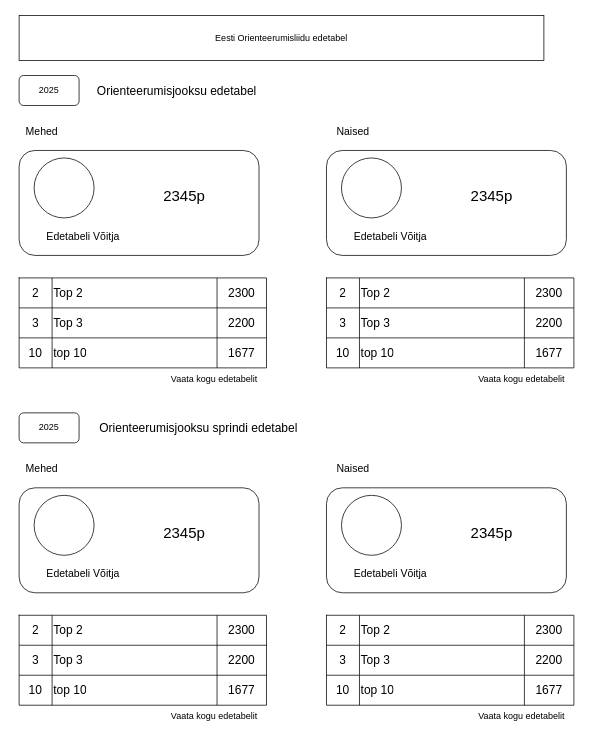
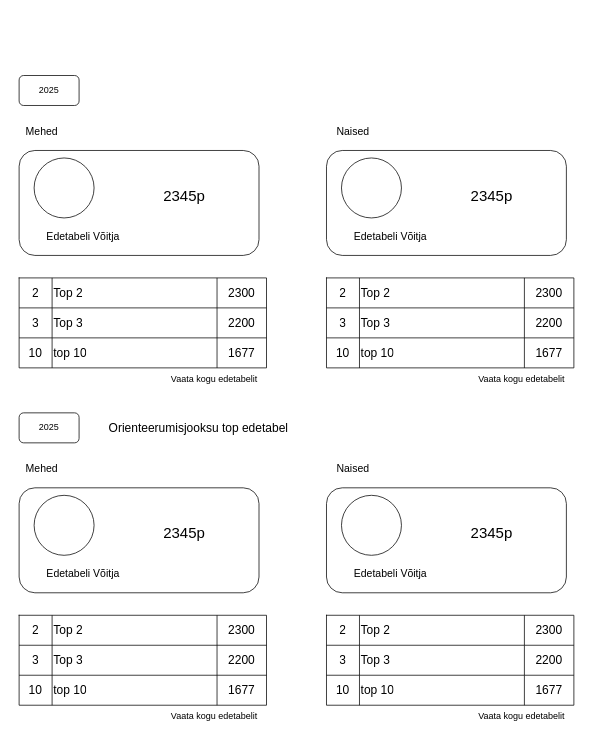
- <mxCell id="2" value="Eesti Orienteerumisliidu edetabel" style="rounded=0;whiteSpace=wrap;html=1;" vertex="1" parent="1"><mxGeometry x="25" y="20" width="700" height="60" as="geometry" /></mxCell>
- <mxCell id="4" value="Orienteerumisjooksu edetabel" style="text;html=1;align=center;verticalAlign=middle;resizable=0;points=[];autosize=1;strokeColor=none;fillColor=none;fontSize=16;" vertex="1" parent="1"><mxGeometry x="115" y="105" width="240" height="30" as="geometry" /></mxCell>
- <mxCell id="44" value="Orienteerumisjooksu sprindi edetabel" style="text;html=1;align=center;verticalAlign=middle;resizable=0;points=[];autosize=1;strokeColor=none;fillColor=none;fontSize=16;" vertex="1" parent="1"><mxGeometry x="119" y="555" width="290" height="30" as="geometry" /></mxCell>
+ <mxCell id="44" value="Orienteerumisjooksu top edetabel" style="text;html=1;align=center;verticalAlign=middle;resizable=0;points=[];autosize=1;strokeColor=none;fillColor=none;fontSize=16;" vertex="1" parent="1"><mxGeometry x="119" y="555" width="290" height="30" as="geometry" /></mxCell>
